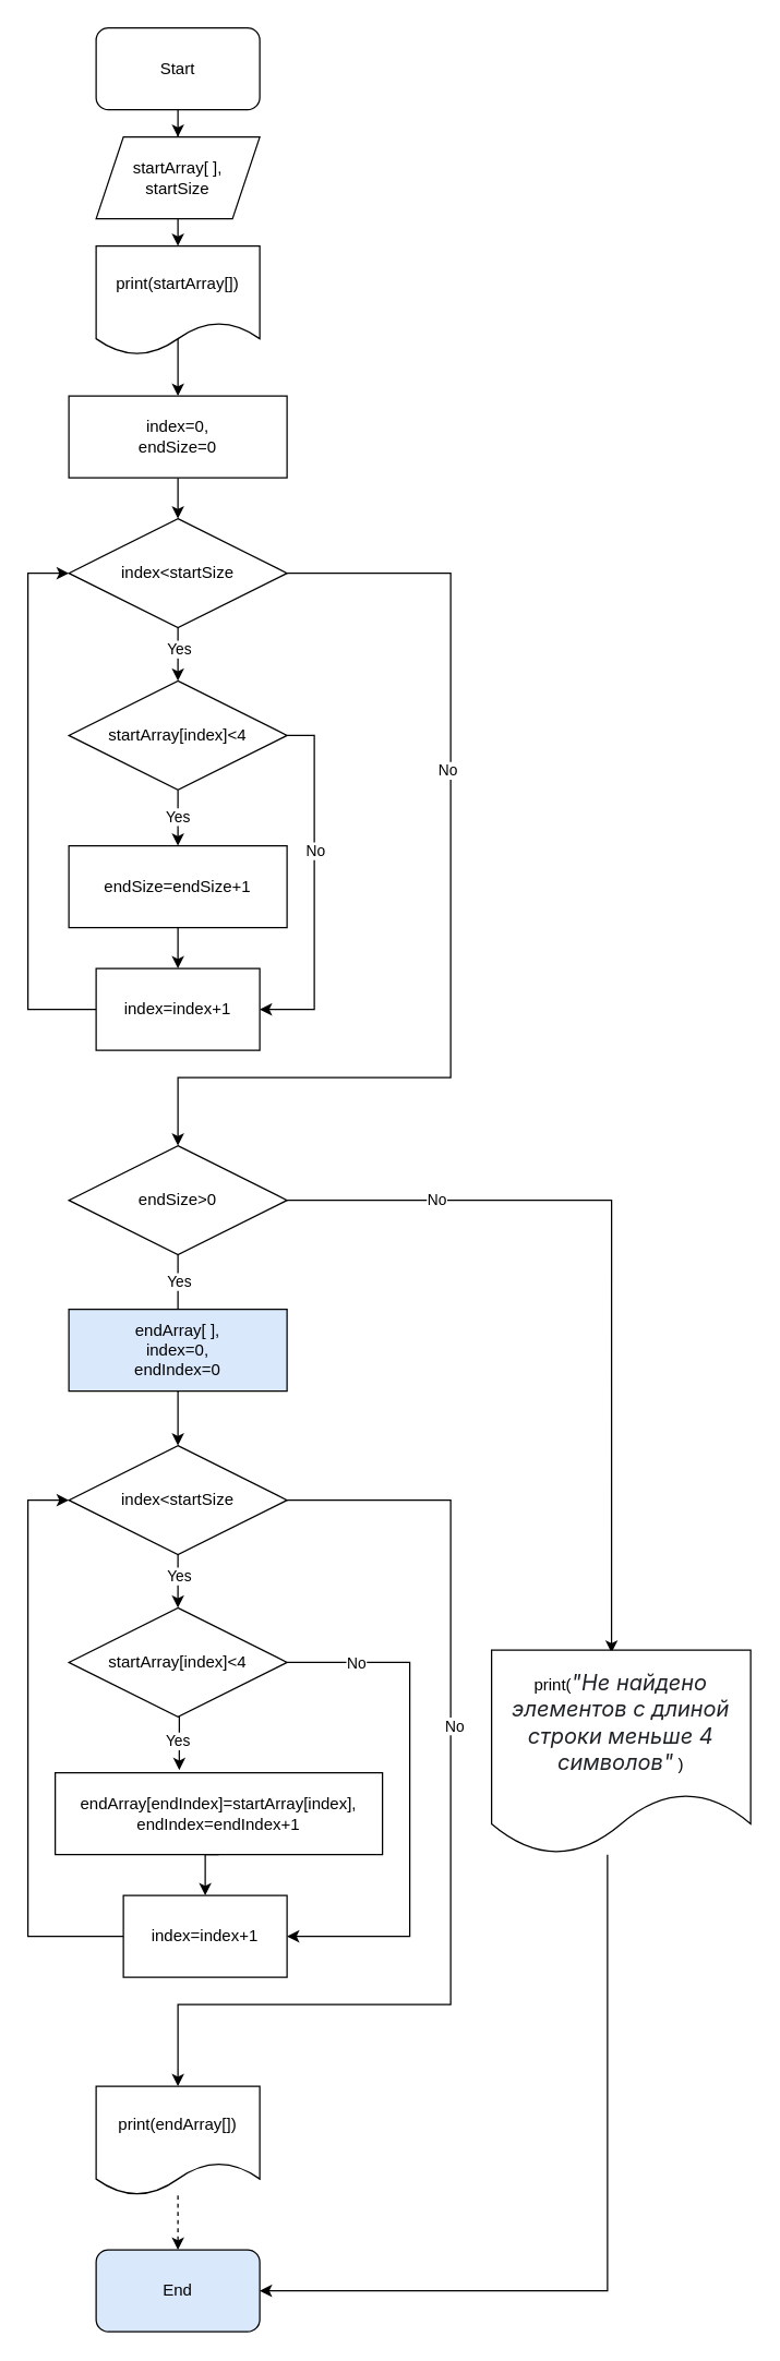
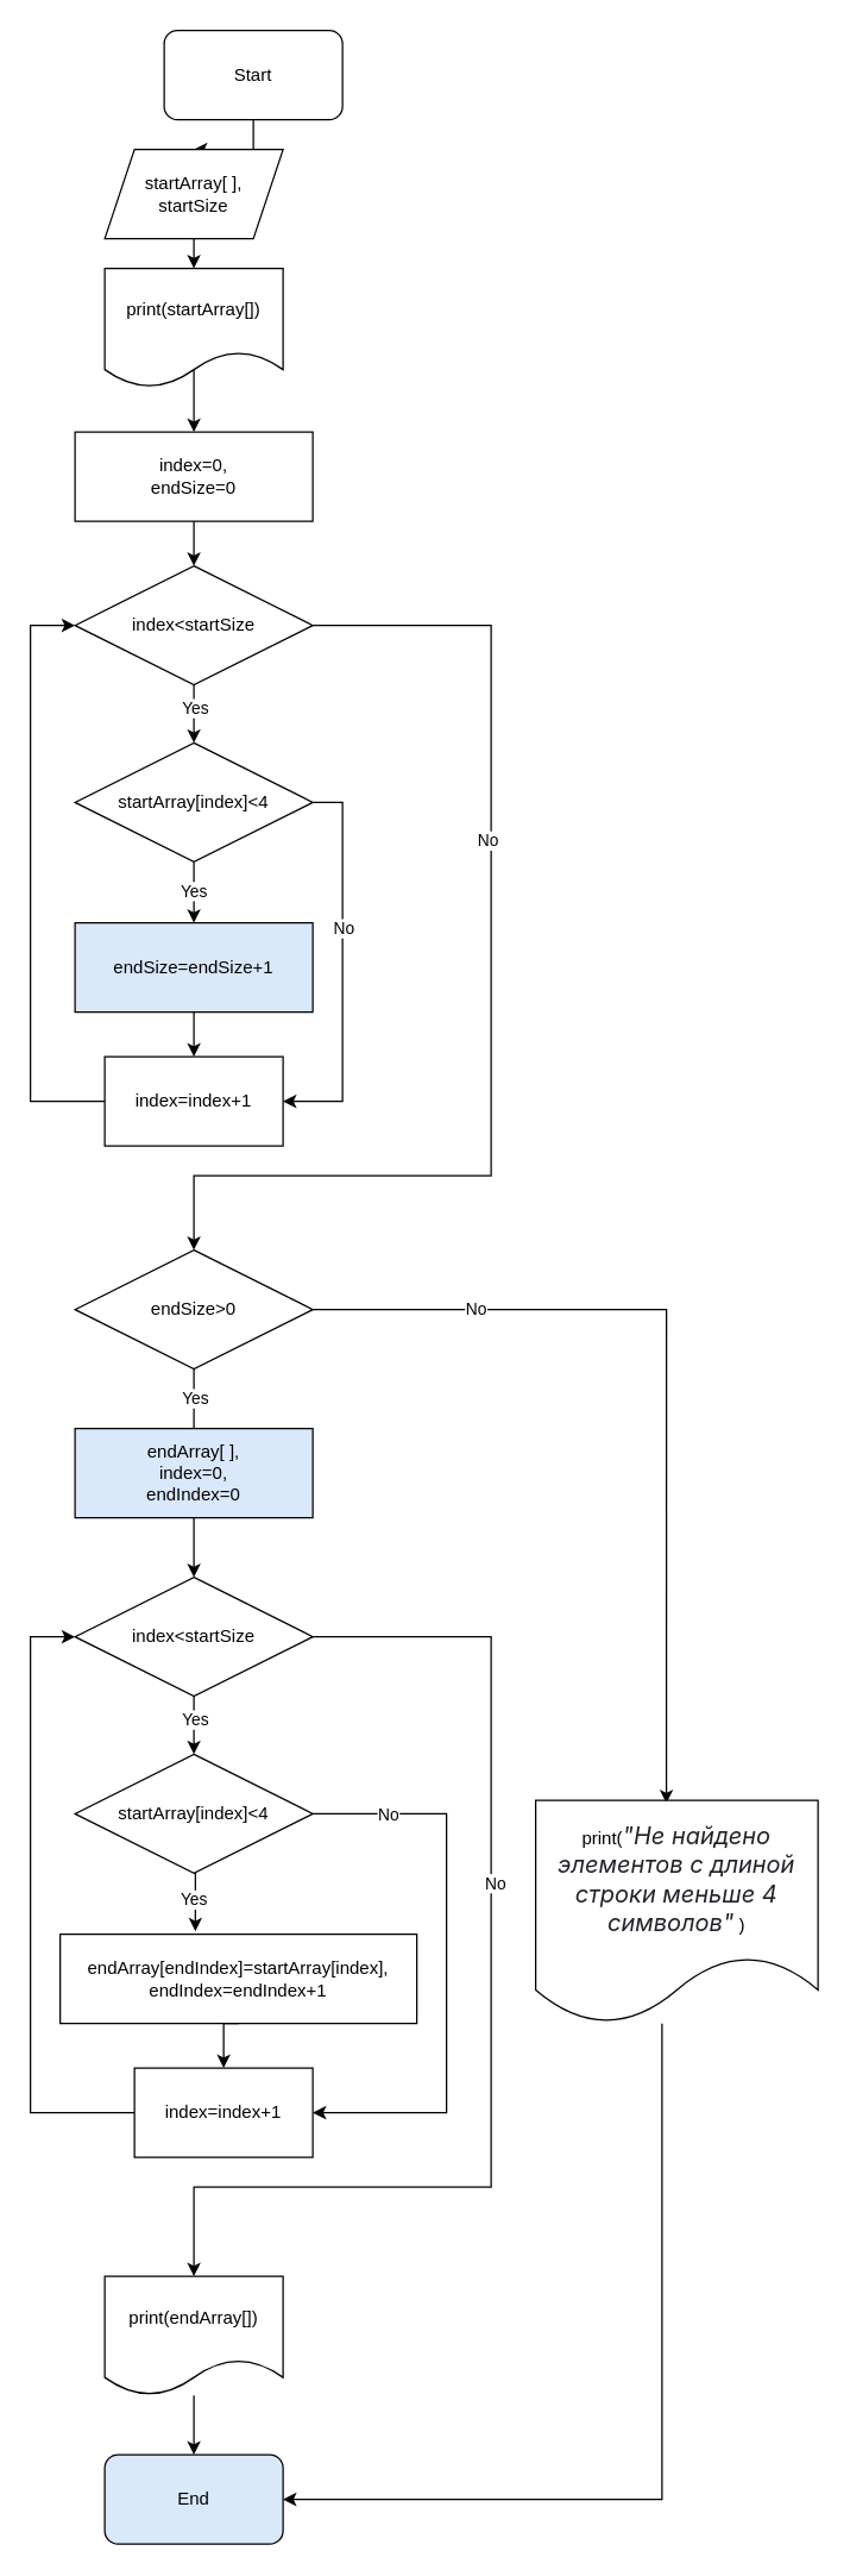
- <mxCell id="3" value="Start" style="rounded=1;whiteSpace=wrap;html=1;" parent="1" vertex="1"><mxGeometry x="70" y="20" width="120" height="60" as="geometry" /></mxCell>
+ <mxCell id="3" value="Start" style="rounded=1;whiteSpace=wrap;html=1;" parent="1" vertex="1"><mxGeometry x="110" y="20" width="120" height="60" as="geometry" /></mxCell>
- <mxCell id="16" value="endSize=endSize+1" style="rounded=0;whiteSpace=wrap;html=1;" parent="1" vertex="1"><mxGeometry x="50" y="620" width="160" height="60" as="geometry" /></mxCell>
+ <mxCell id="16" value="endSize=endSize+1" style="rounded=0;whiteSpace=wrap;html=1;fillColor=#dae8fc;" parent="1" vertex="1"><mxGeometry x="50" y="620" width="160" height="60" as="geometry" /></mxCell>
- <mxCell id="19" value="" style="edgeStyle=orthogonalEdgeStyle;rounded=0;orthogonalLoop=1;jettySize=auto;html=1;dashed=1;" parent="1" source="20" target="21" edge="1"><mxGeometry relative="1" as="geometry" /></mxCell>
+ <mxCell id="19" value="" style="edgeStyle=orthogonalEdgeStyle;rounded=0;orthogonalLoop=1;jettySize=auto;html=1;" parent="1" source="20" target="21" edge="1"><mxGeometry relative="1" as="geometry" /></mxCell>
